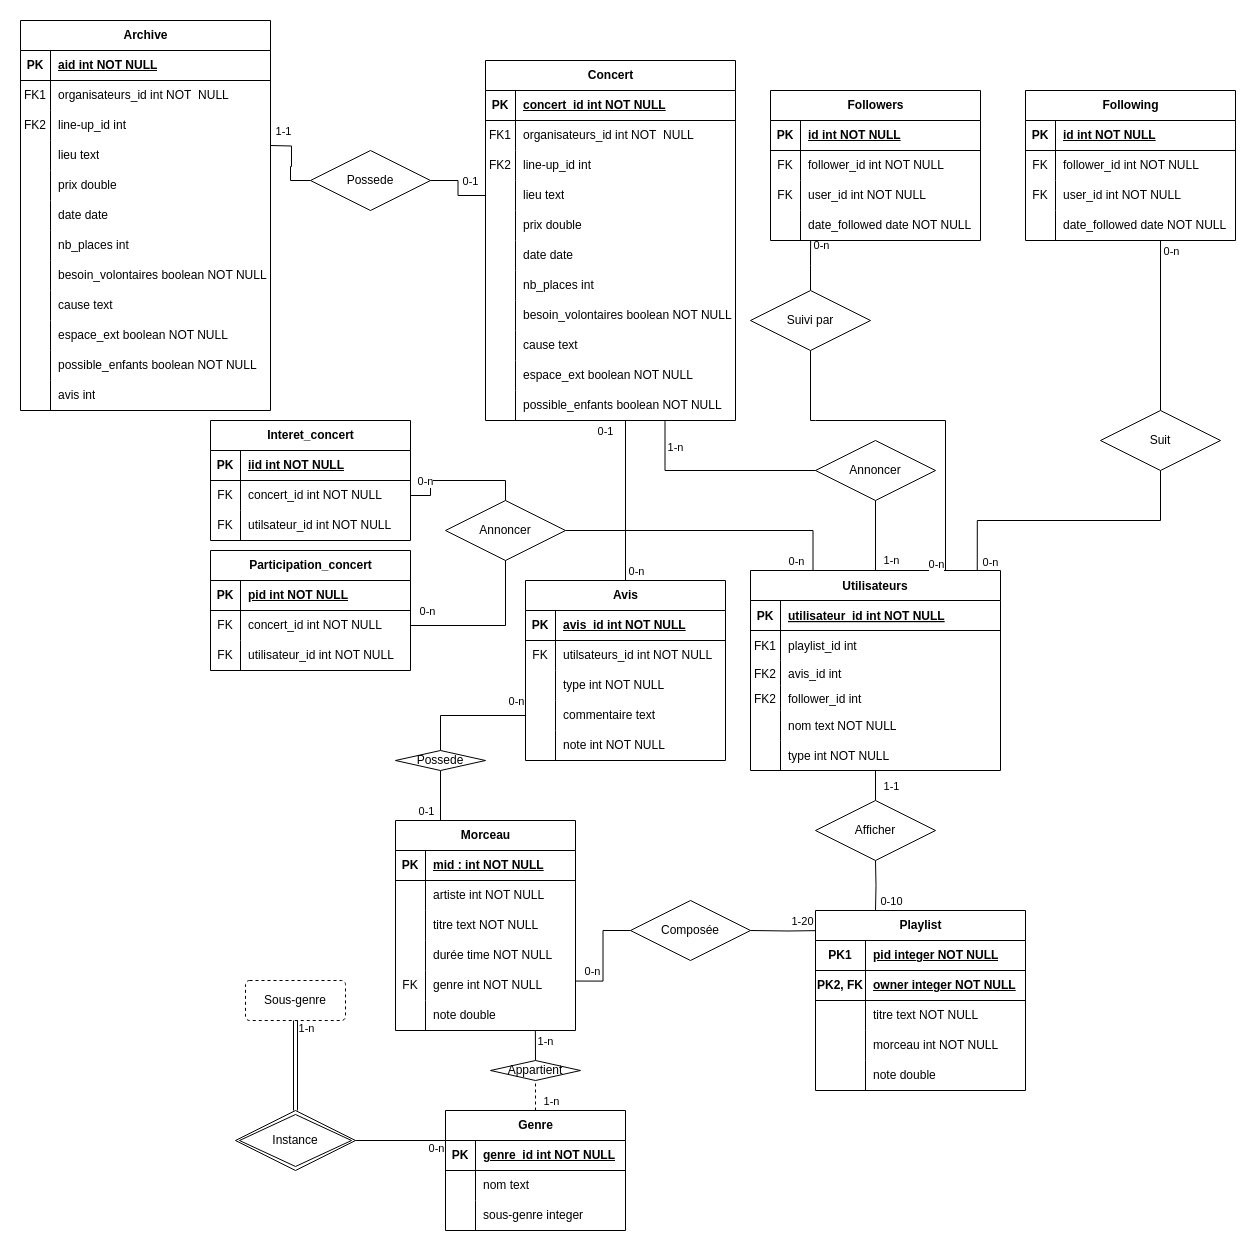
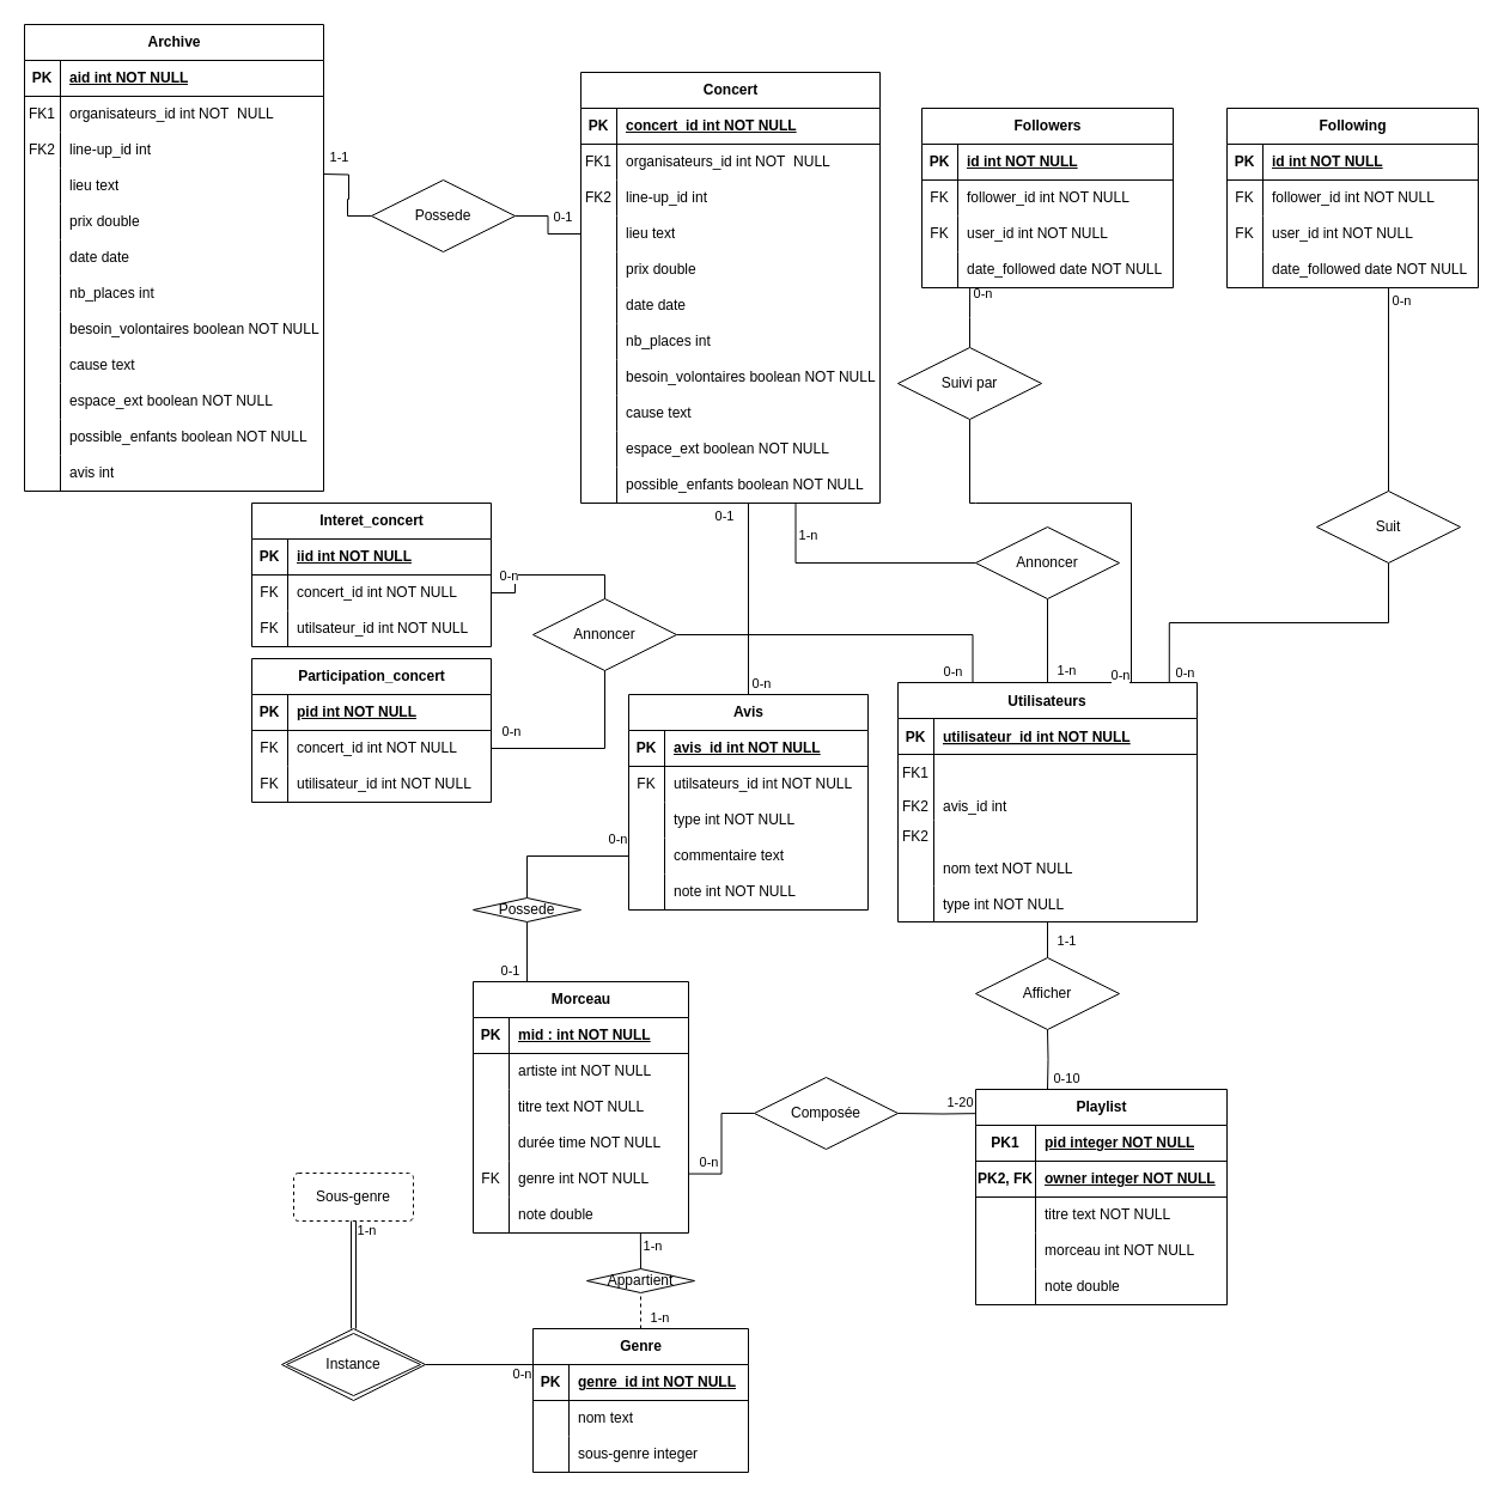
- <mxCell id="10" value="playlist_id int" style="shape=partialRectangle;overflow=hidden;connectable=0;fillColor=none;top=0;left=0;bottom=0;right=0;align=left;spacingLeft=6;" parent="8" vertex="1"><mxGeometry x="30" width="220" height="30" as="geometry"><mxRectangle width="220" height="30" as="alternateBounds" /></mxGeometry></mxCell>
- <mxCell id="16" value="follower_id int" style="shape=partialRectangle;overflow=hidden;connectable=0;fillColor=none;top=0;left=0;bottom=0;right=0;align=left;spacingLeft=6;" parent="14" vertex="1"><mxGeometry x="30" width="220" height="25" as="geometry"><mxRectangle width="220" height="25" as="alternateBounds" /></mxGeometry></mxCell>
